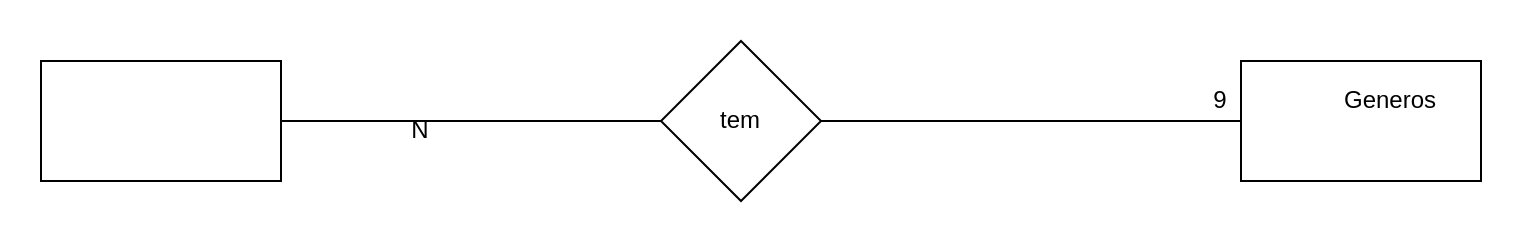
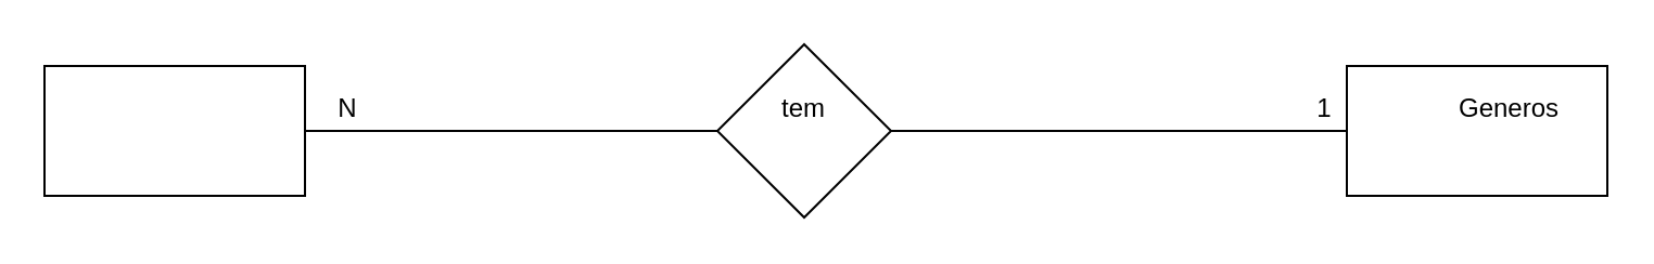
- <mxCell id="10" value="9" style="text;html=1;strokeColor=none;fillColor=none;align=center;verticalAlign=middle;whiteSpace=wrap;rounded=0;" vertex="1" parent="1"><mxGeometry x="590" y="40" width="40" height="20" as="geometry" /></mxCell>
+ <mxCell id="10" value="1" style="text;html=1;strokeColor=none;fillColor=none;align=center;verticalAlign=middle;whiteSpace=wrap;rounded=0;" vertex="1" parent="1"><mxGeometry x="590" y="40" width="40" height="20" as="geometry" /></mxCell>
- <mxCell id="7" value="tem" style="text;html=1;strokeColor=none;fillColor=none;align=center;verticalAlign=middle;whiteSpace=wrap;rounded=0;" vertex="1" parent="1"><mxGeometry x="350" y="50" width="40" height="20" as="geometry" /></mxCell>
+ <mxCell id="7" value="tem" style="text;html=1;strokeColor=none;fillColor=none;align=center;verticalAlign=middle;whiteSpace=wrap;rounded=0;" vertex="1" parent="1"><mxGeometry x="350" y="40" width="40" height="20" as="geometry" /></mxCell>
- <mxCell id="9" value="N" style="text;html=1;strokeColor=none;fillColor=none;align=center;verticalAlign=middle;whiteSpace=wrap;rounded=0;" vertex="1" parent="1"><mxGeometry x="190" y="55" width="40" height="20" as="geometry" /></mxCell>
+ <mxCell id="9" value="N" style="text;html=1;strokeColor=none;fillColor=none;align=center;verticalAlign=middle;whiteSpace=wrap;rounded=0;" vertex="1" parent="1"><mxGeometry x="140" y="40" width="40" height="20" as="geometry" /></mxCell>
